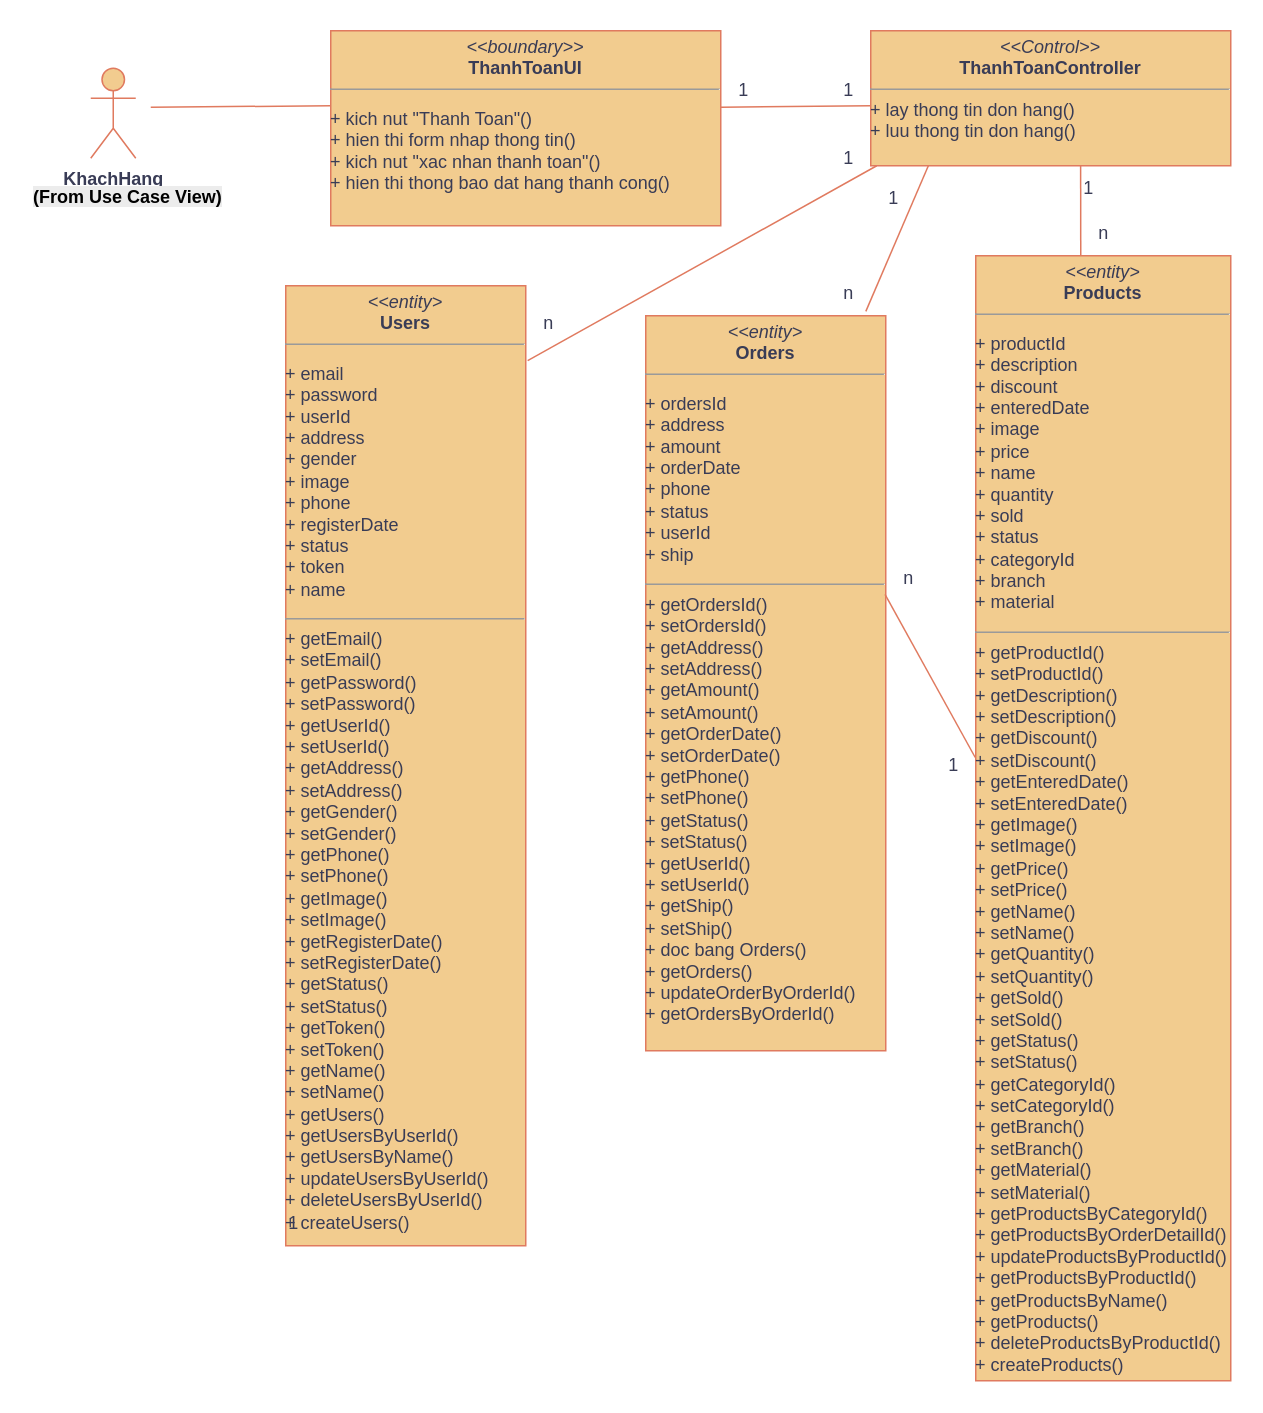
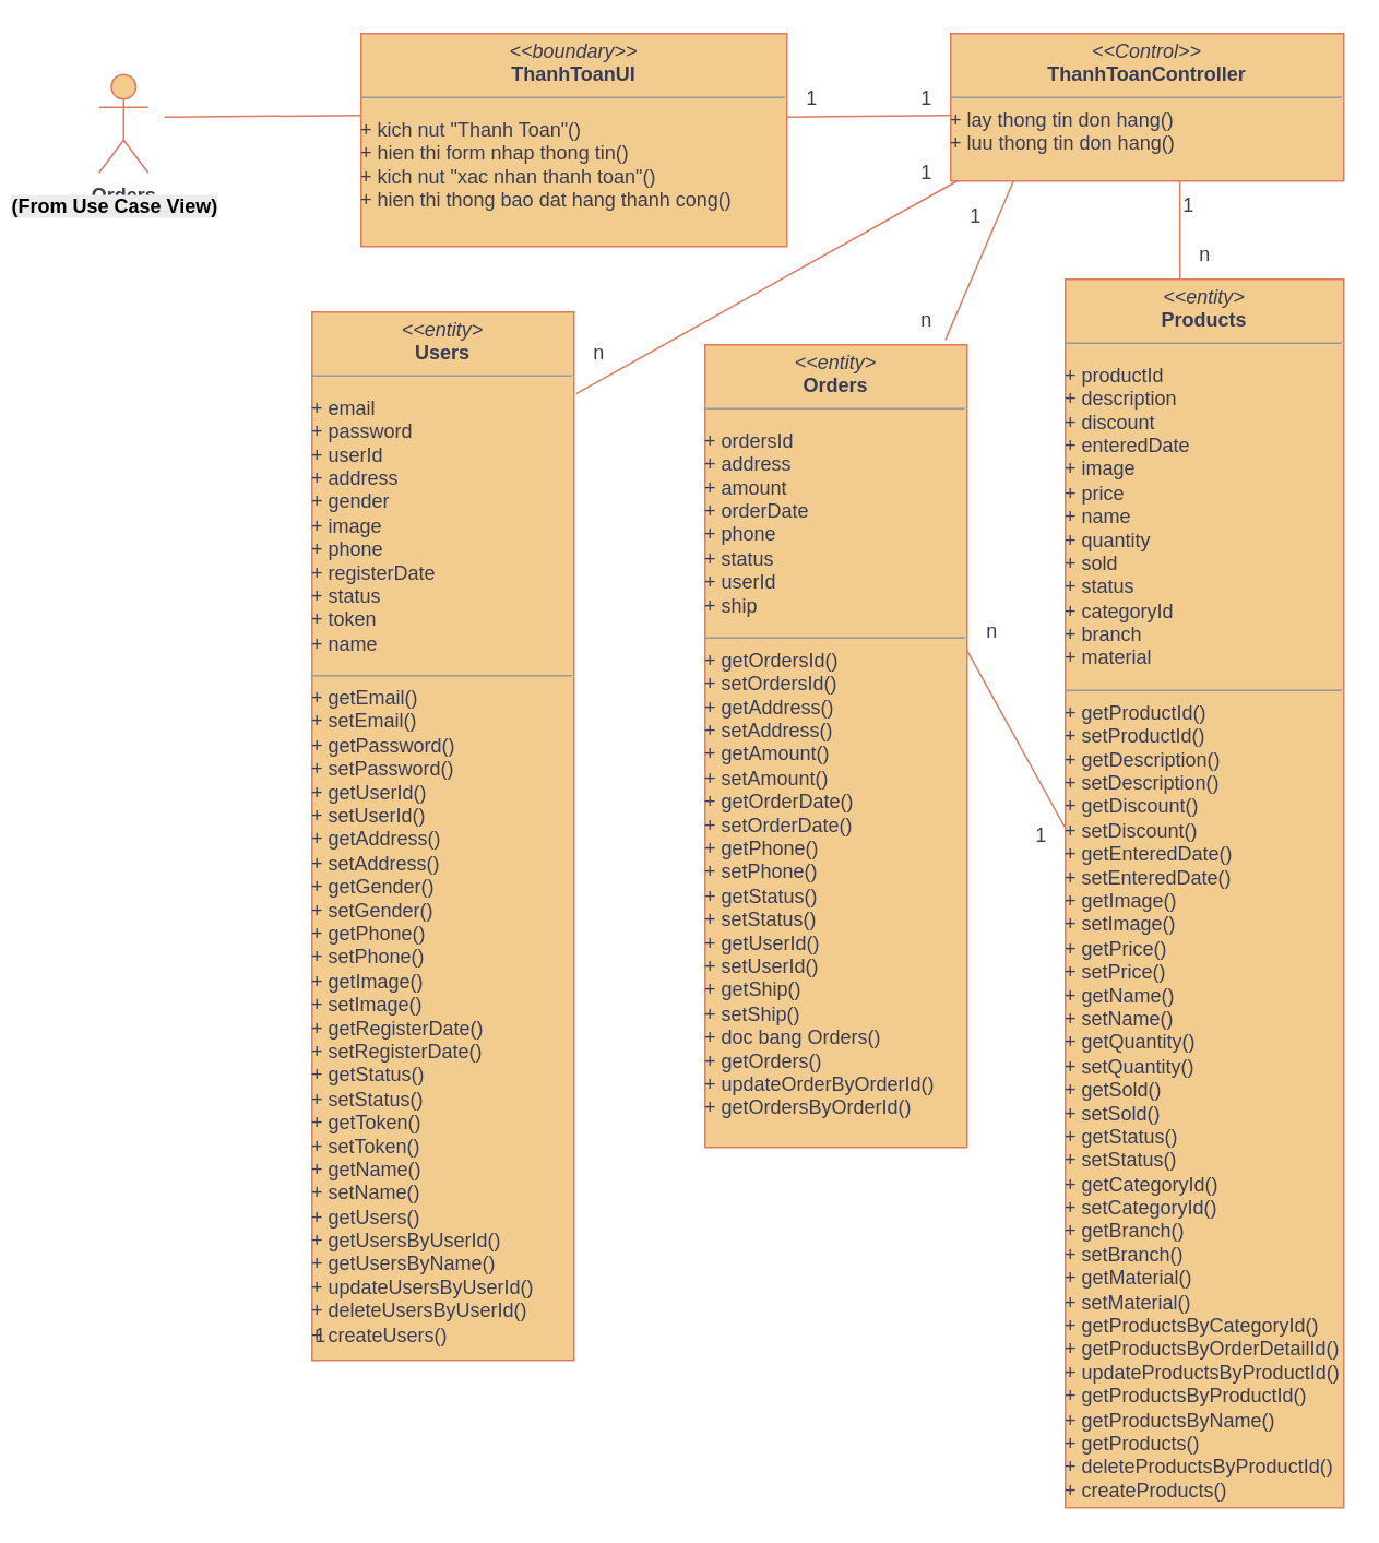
- <mxCell id="5" value="&lt;b&gt;KhachHang&lt;/b&gt;" style="shape=umlActor;verticalLabelPosition=bottom;verticalAlign=top;html=1;outlineConnect=0;textShadow=0;labelBorderColor=none;labelBackgroundColor=none;fillColor=#F2CC8F;strokeColor=#E07A5F;fontColor=#393C56;" vertex="1" parent="1"><mxGeometry x="60" y="45" width="30" height="60" as="geometry" /></mxCell>
+ <mxCell id="5" value="&lt;b&gt;Orders&lt;/b&gt;" style="shape=umlActor;verticalLabelPosition=bottom;verticalAlign=top;html=1;outlineConnect=0;textShadow=0;labelBorderColor=none;labelBackgroundColor=none;fillColor=#F2CC8F;strokeColor=#E07A5F;fontColor=#393C56;" vertex="1" parent="1"><mxGeometry x="60" y="45" width="30" height="60" as="geometry" /></mxCell>
- <mxCell id="9" value="&lt;b style=&quot;forced-color-adjust: none; color: rgb(0, 0, 0); font-family: Helvetica; font-size: 12px; font-style: normal; font-variant-ligatures: normal; font-variant-caps: normal; letter-spacing: normal; orphans: 2; text-align: center; text-indent: 0px; text-transform: none; widows: 2; word-spacing: 0px; -webkit-text-stroke-width: 0px; white-space: nowrap; background-color: rgb(236, 236, 236); text-decoration-thickness: initial; text-decoration-style: initial; text-decoration-color: initial;&quot;&gt;(From Use Case View)&lt;/b&gt;" style="text;whiteSpace=wrap;html=1;labelBackgroundColor=none;fontColor=#393C56;" vertex="1" parent="1"><mxGeometry x="20" y="117" width="160" height="40" as="geometry" /></mxCell>
+ <mxCell id="9" value="&lt;b style=&quot;forced-color-adjust: none; color: rgb(0, 0, 0); font-family: Helvetica; font-size: 12px; font-style: normal; font-variant-ligatures: normal; font-variant-caps: normal; letter-spacing: normal; orphans: 2; text-align: center; text-indent: 0px; text-transform: none; widows: 2; word-spacing: 0px; -webkit-text-stroke-width: 0px; white-space: nowrap; background-color: rgb(236, 236, 236); text-decoration-thickness: initial; text-decoration-style: initial; text-decoration-color: initial;&quot;&gt;(From Use Case View)&lt;/b&gt;" style="text;whiteSpace=wrap;html=1;labelBackgroundColor=none;fontColor=#393C56;" vertex="1" parent="1"><mxGeometry x="5" y="112" width="160" height="40" as="geometry" /></mxCell>
